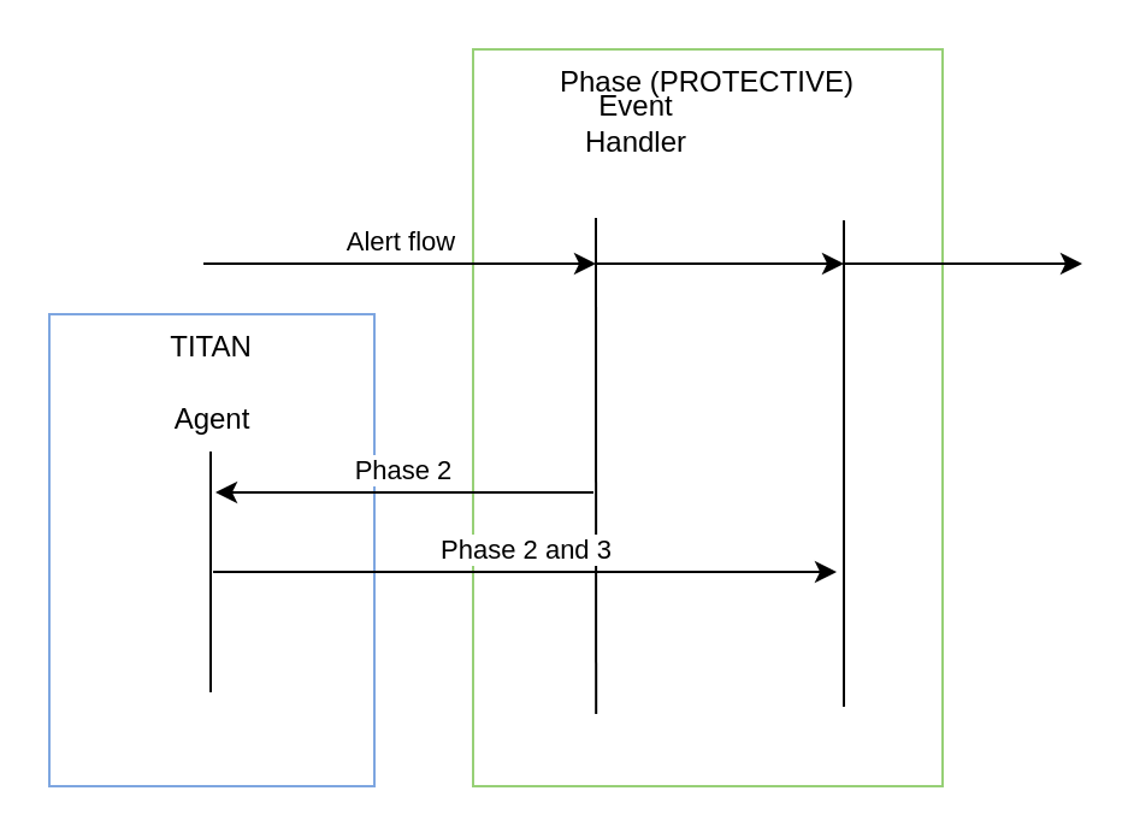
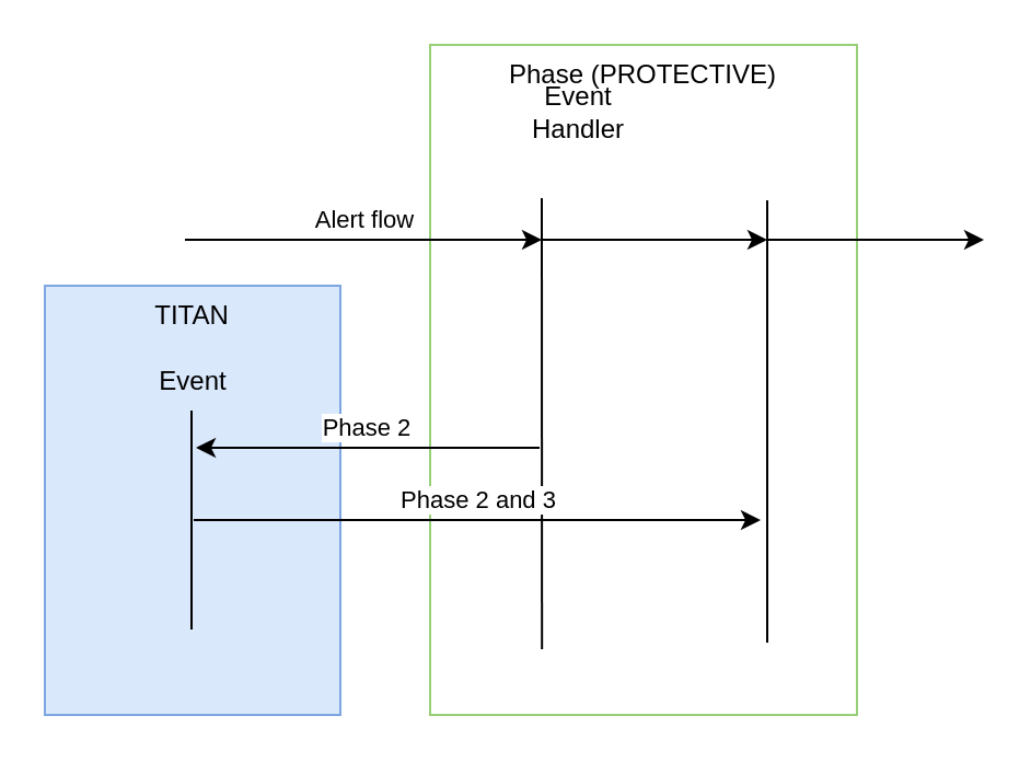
- <mxCell id="11" value="Agent" style="text;html=1;strokeColor=none;fillColor=none;align=center;verticalAlign=middle;whiteSpace=wrap;rounded=0;" vertex="1" parent="1"><mxGeometry x="68" y="164" width="40" height="20" as="geometry" /></mxCell>
+ <mxCell id="11" value="Event" style="text;html=1;strokeColor=none;fillColor=none;align=center;verticalAlign=middle;whiteSpace=wrap;rounded=0;" vertex="1" parent="1"><mxGeometry x="68" y="164" width="40" height="20" as="geometry" /></mxCell>
- <mxCell id="9" value="TITAN" style="rounded=0;whiteSpace=wrap;html=1;verticalAlign=top;strokeColor=#7EA6E0;" vertex="1" parent="1"><mxGeometry x="20" y="130" width="135" height="196" as="geometry" /></mxCell>
+ <mxCell id="9" value="TITAN" style="rounded=0;whiteSpace=wrap;html=1;verticalAlign=top;strokeColor=#7EA6E0;fillColor=#dae8fc;" vertex="1" parent="1"><mxGeometry x="20" y="130" width="135" height="196" as="geometry" /></mxCell>
